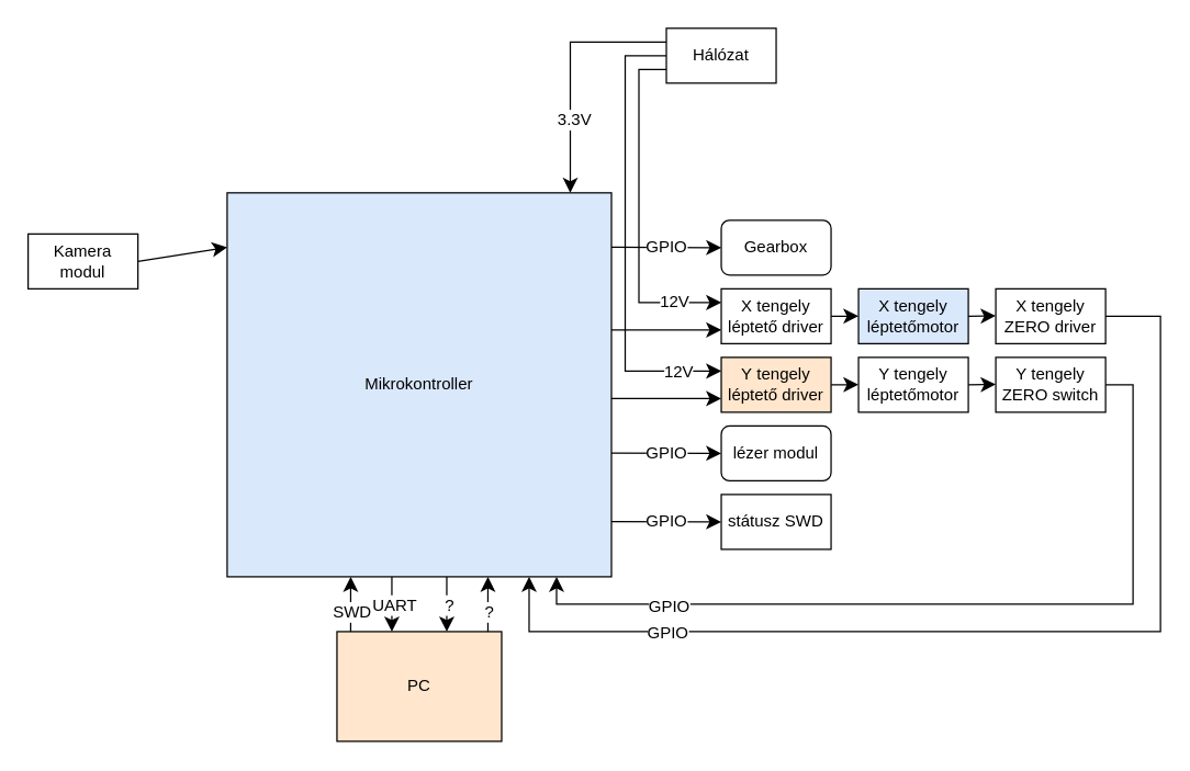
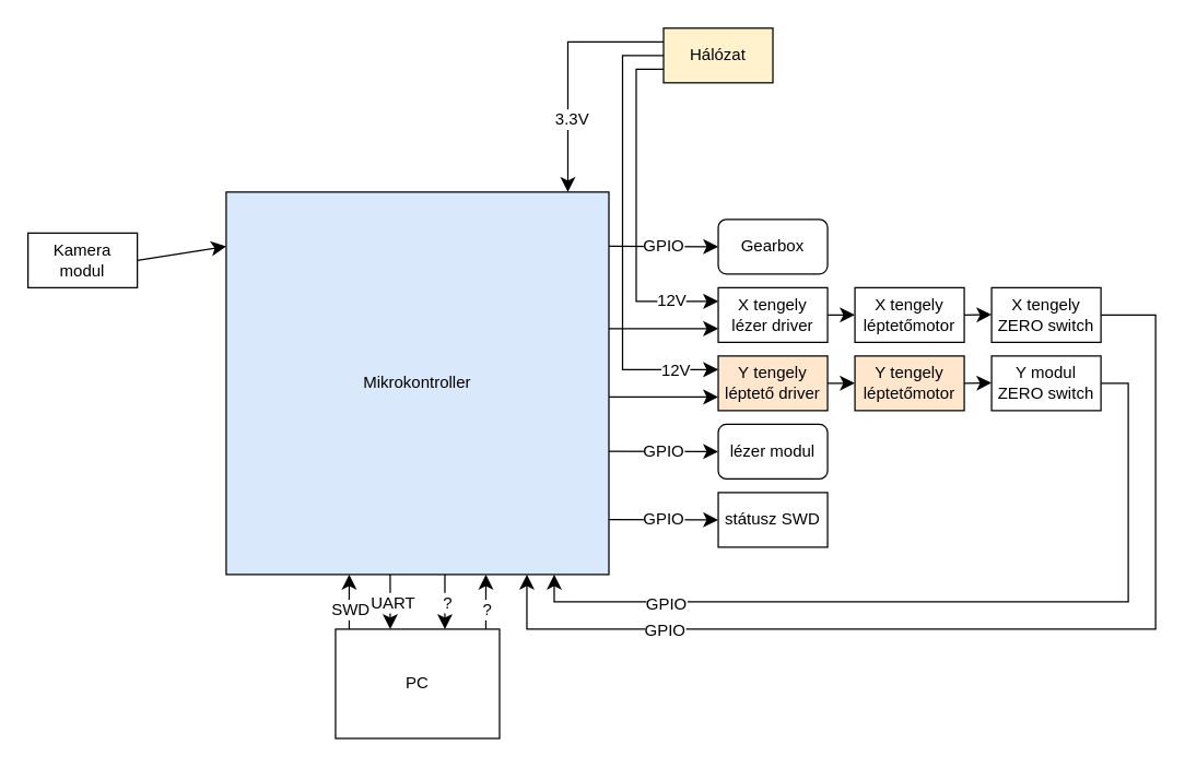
- <mxCell id="35" value="Hálózat" style="rounded=0;whiteSpace=wrap;html=1;" parent="1" vertex="1"><mxGeometry x="485" width="80" height="40" as="geometry" y="20" /></mxCell>
+ <mxCell id="35" value="Hálózat" style="rounded=0;whiteSpace=wrap;html=1;fillColor=#fff2cc;" parent="1" vertex="1"><mxGeometry x="485" width="80" height="40" as="geometry" y="20" /></mxCell>
- <mxCell id="31" value="X tengely léptető driver" style="rounded=0;whiteSpace=wrap;html=1;" parent="1" vertex="1"><mxGeometry x="525" y="210" width="80" height="40" as="geometry" /></mxCell>
+ <mxCell id="31" value="X tengely lézer driver" style="rounded=0;whiteSpace=wrap;html=1;" parent="1" vertex="1"><mxGeometry x="525" y="210" width="80" height="40" as="geometry" /></mxCell>
- <mxCell id="3" value="X tengely léptetőmotor" style="rounded=0;whiteSpace=wrap;html=1;fillColor=#dae8fc;" parent="1" vertex="1"><mxGeometry x="625" y="210" width="80" height="40" as="geometry" /></mxCell>
+ <mxCell id="3" value="X tengely léptetőmotor" style="rounded=0;whiteSpace=wrap;html=1;" parent="1" vertex="1"><mxGeometry x="625" y="210" width="80" height="40" as="geometry" /></mxCell>
- <mxCell id="23" value="X tengely ZERO driver" style="rounded=0;whiteSpace=wrap;html=1;" parent="1" vertex="1"><mxGeometry x="725" y="210" width="80" height="40" as="geometry" /></mxCell>
+ <mxCell id="23" value="X tengely ZERO switch" style="rounded=0;whiteSpace=wrap;html=1;" parent="1" vertex="1"><mxGeometry x="725" y="210" width="80" height="40" as="geometry" /></mxCell>
- <mxCell id="4" value="Y&amp;nbsp;tengely léptetőmotor" style="rounded=0;whiteSpace=wrap;html=1;" parent="1" vertex="1"><mxGeometry x="625" y="260" width="80" height="40" as="geometry" /></mxCell>
+ <mxCell id="4" value="Y&amp;nbsp;tengely léptetőmotor" style="rounded=0;whiteSpace=wrap;html=1;fillColor=#ffe6cc;" parent="1" vertex="1"><mxGeometry x="625" y="260" width="80" height="40" as="geometry" /></mxCell>
- <mxCell id="24" value="Y&amp;nbsp;tengely ZERO switch" style="rounded=0;whiteSpace=wrap;html=1;" parent="1" vertex="1"><mxGeometry x="725" y="260" width="80" height="40" as="geometry" /></mxCell>
+ <mxCell id="24" value="Y&amp;nbsp;modul ZERO switch" style="rounded=0;whiteSpace=wrap;html=1;" parent="1" vertex="1"><mxGeometry x="725" y="260" width="80" height="40" as="geometry" /></mxCell>
- <mxCell id="9" value="PC" style="rounded=0;whiteSpace=wrap;html=1;fillColor=#ffe6cc;" parent="1" vertex="1"><mxGeometry x="245" y="460" width="120" height="80" as="geometry" /></mxCell>
+ <mxCell id="9" value="PC" style="rounded=0;whiteSpace=wrap;html=1;" parent="1" vertex="1"><mxGeometry x="245" y="460" width="120" height="80" as="geometry" /></mxCell>
